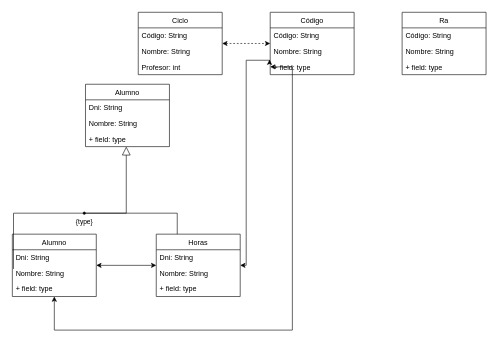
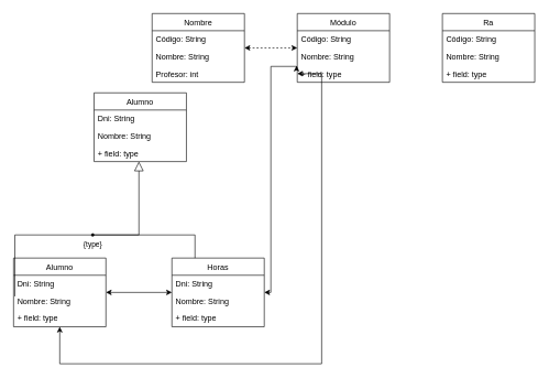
- <mxCell id="3" value="Ciclo" style="swimlane;fontStyle=0;childLayout=stackLayout;horizontal=1;startSize=26;fillColor=none;horizontalStack=0;resizeParent=1;resizeParentMax=0;resizeLast=0;collapsible=1;marginBottom=0;" vertex="1" parent="1"><mxGeometry x="230" y="20" width="140" height="104" as="geometry" /></mxCell>
+ <mxCell id="3" value="Nombre" style="swimlane;fontStyle=0;childLayout=stackLayout;horizontal=1;startSize=26;fillColor=none;horizontalStack=0;resizeParent=1;resizeParentMax=0;resizeLast=0;collapsible=1;marginBottom=0;" vertex="1" parent="1"><mxGeometry x="230" y="20" width="140" height="104" as="geometry" /></mxCell>
- <mxCell id="8" value="Código" style="swimlane;fontStyle=0;childLayout=stackLayout;horizontal=1;startSize=26;fillColor=none;horizontalStack=0;resizeParent=1;resizeParentMax=0;resizeLast=0;collapsible=1;marginBottom=0;" vertex="1" parent="1"><mxGeometry x="450" y="20" width="140" height="104" as="geometry" /></mxCell>
+ <mxCell id="8" value="Módulo" style="swimlane;fontStyle=0;childLayout=stackLayout;horizontal=1;startSize=26;fillColor=none;horizontalStack=0;resizeParent=1;resizeParentMax=0;resizeLast=0;collapsible=1;marginBottom=0;" vertex="1" parent="1"><mxGeometry x="450" y="20" width="140" height="104" as="geometry" /></mxCell>
